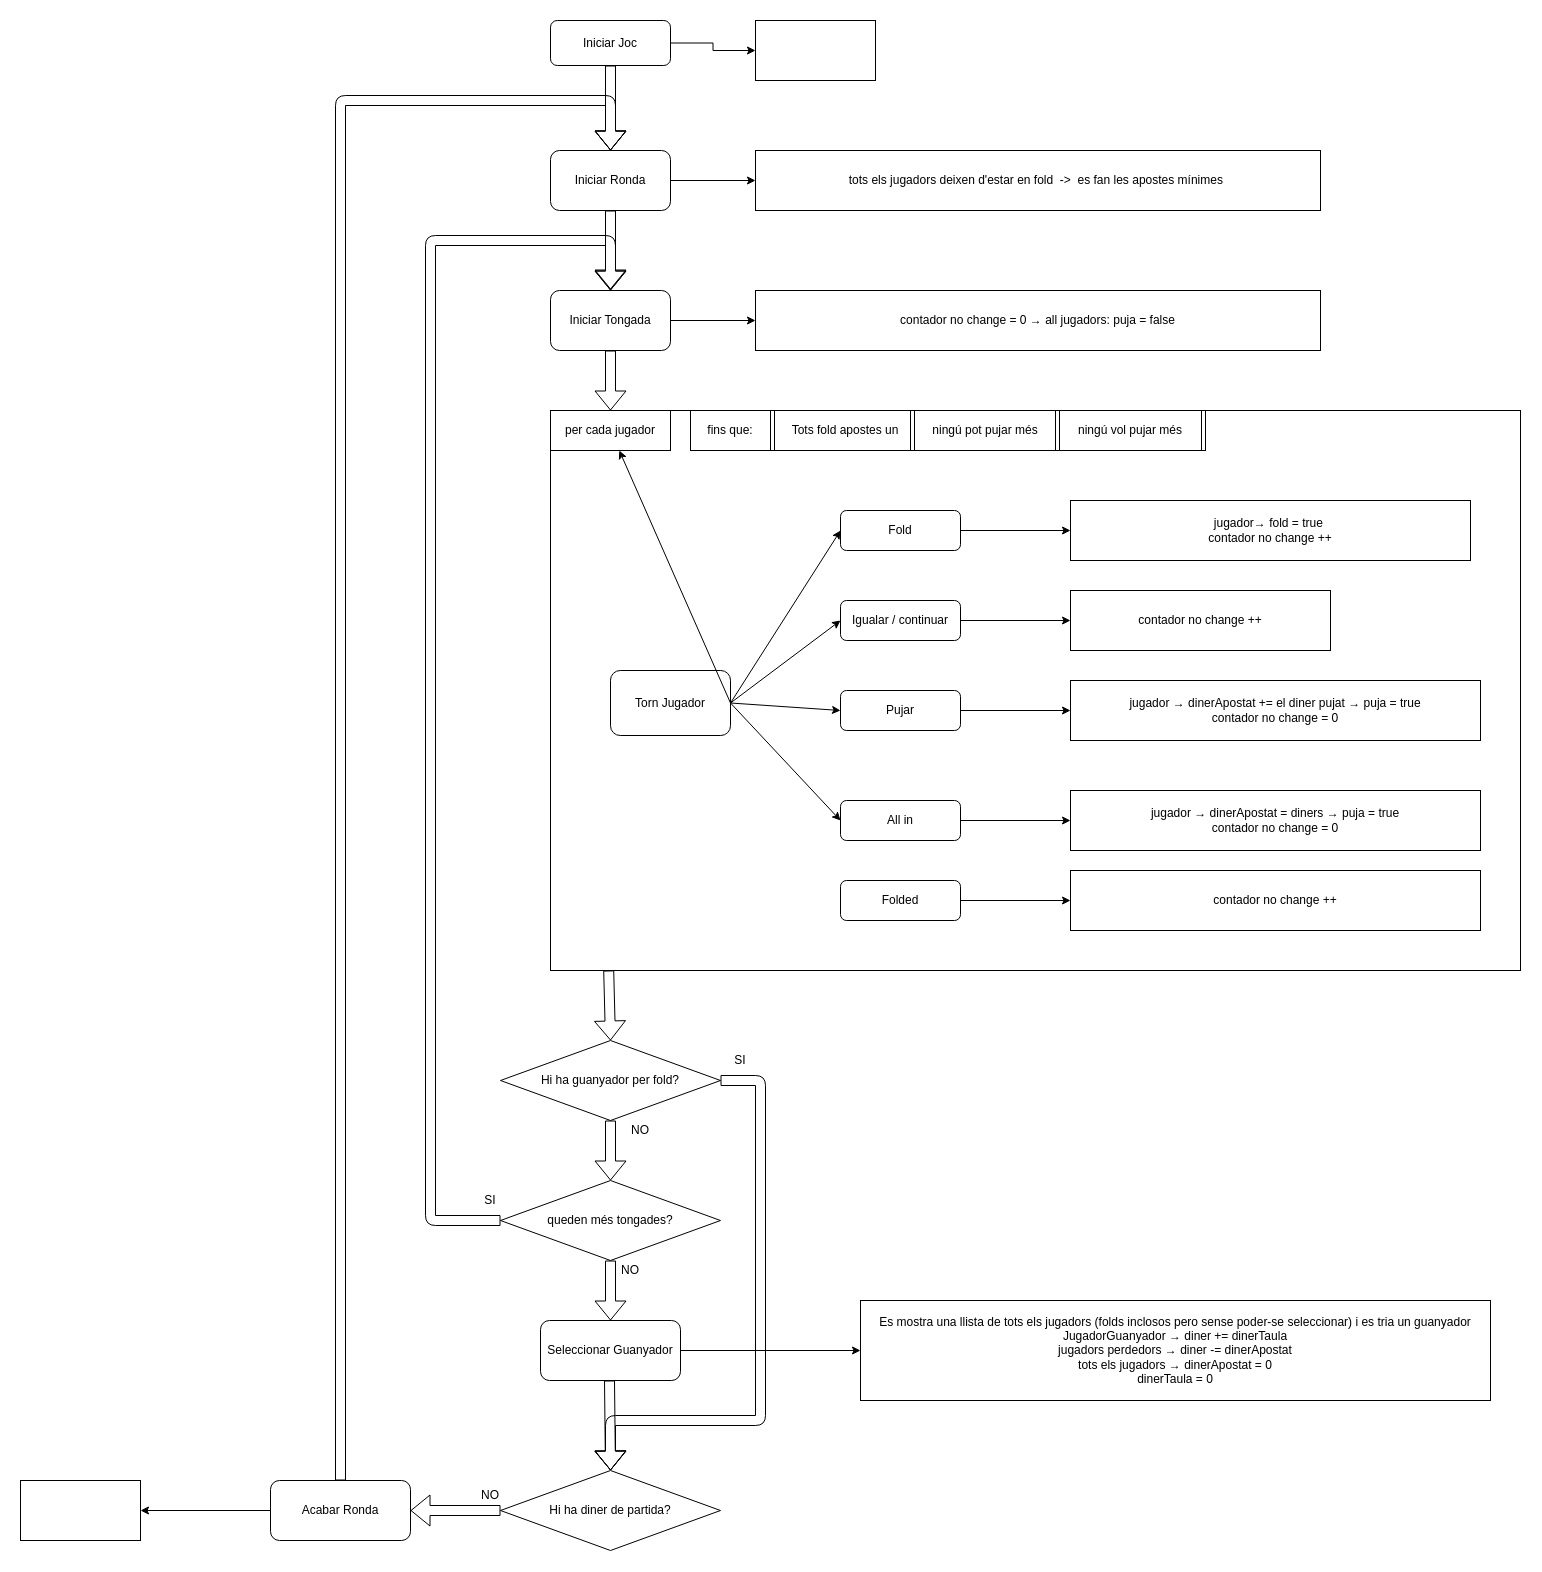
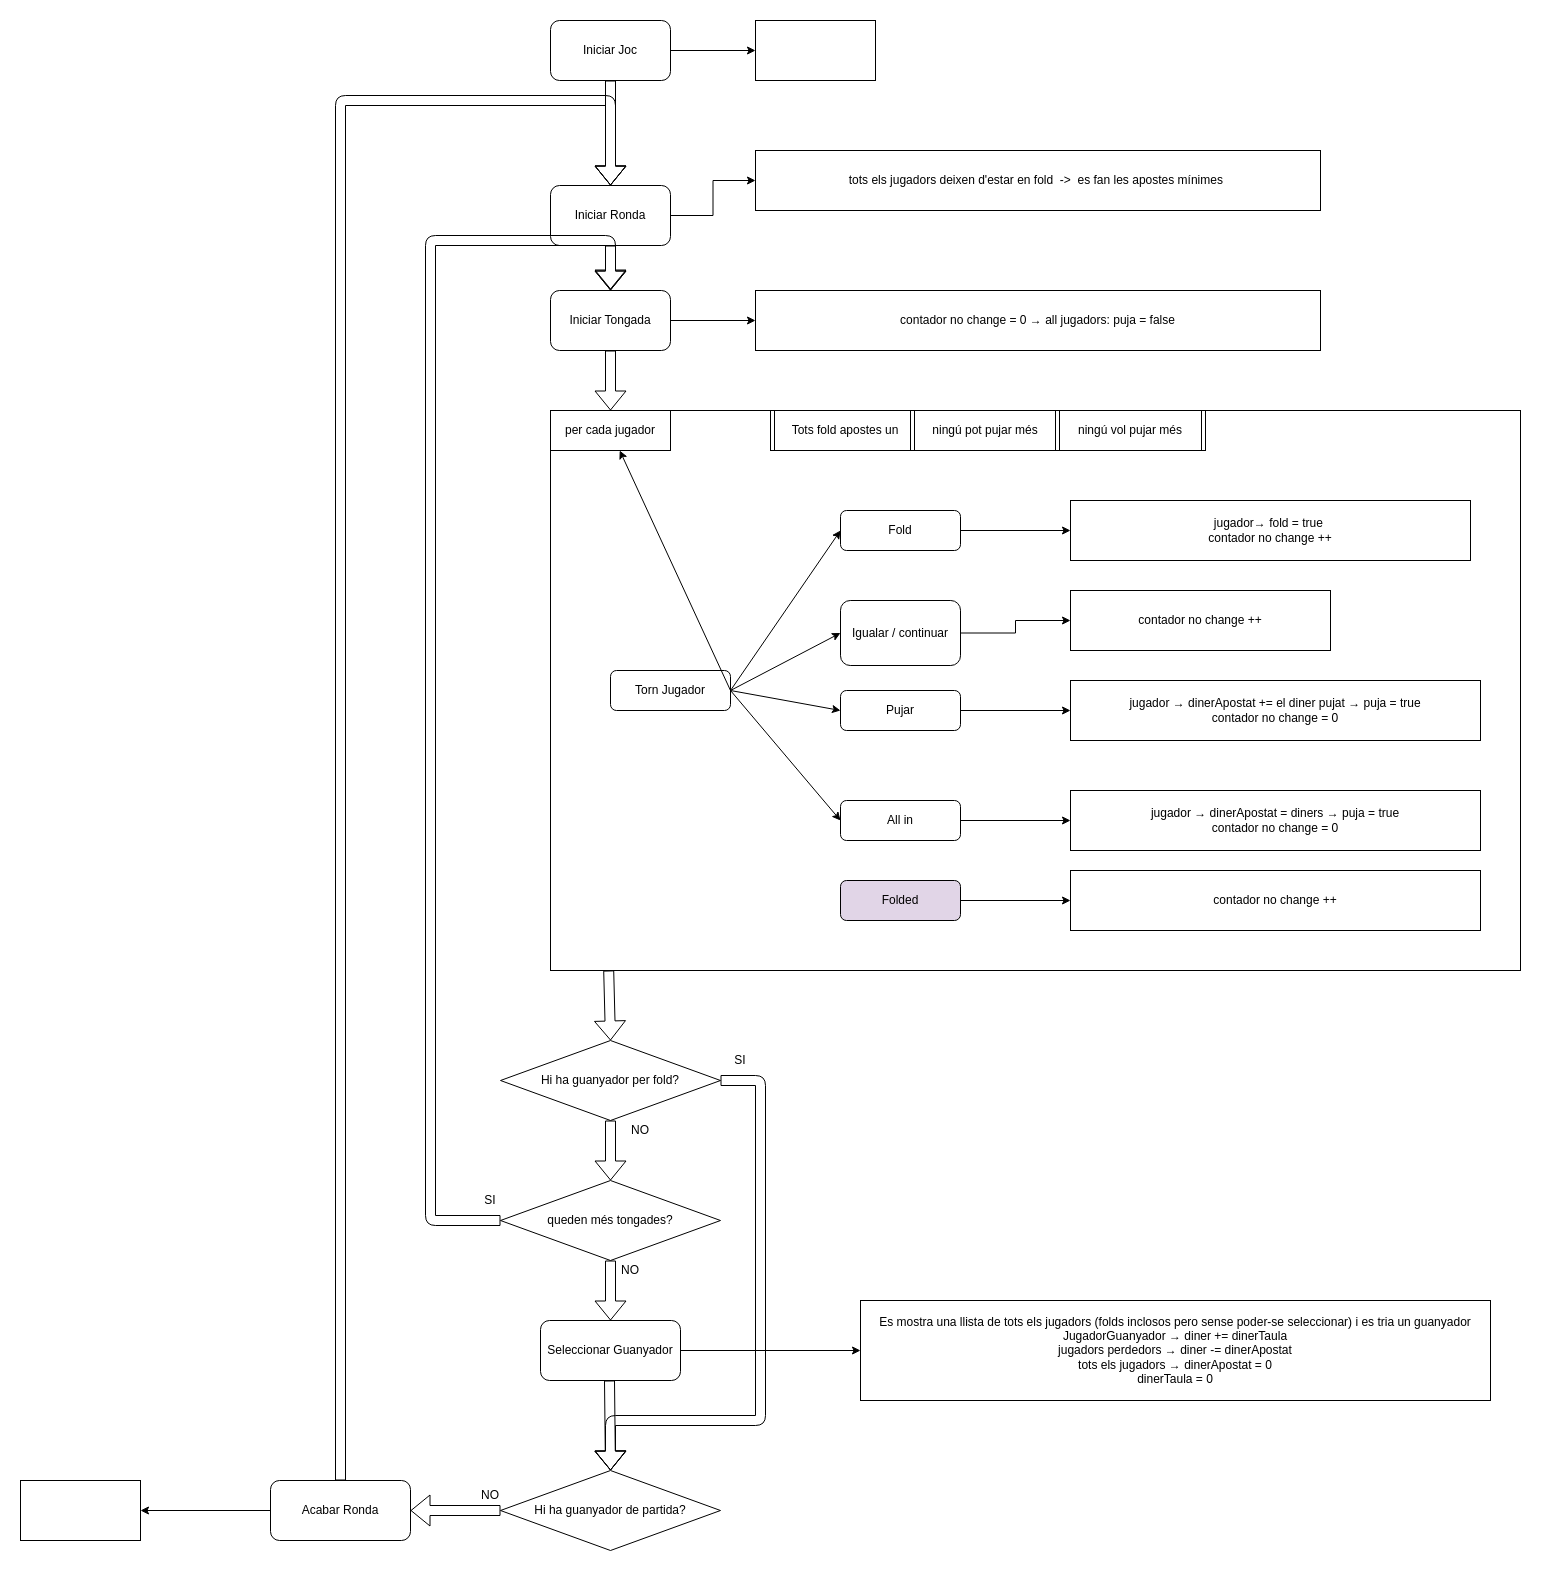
- <mxCell id="31" value="Iniciar Joc" style="rounded=1;whiteSpace=wrap;html=1;" parent="1" vertex="1"><mxGeometry x="550" y="20" width="120" height="45" as="geometry" /></mxCell>
+ <mxCell id="31" value="Iniciar Joc" style="rounded=1;whiteSpace=wrap;html=1;" parent="1" vertex="1"><mxGeometry x="550" y="20" width="120" height="60" as="geometry" /></mxCell>
- <mxCell id="33" value="Iniciar Ronda" style="rounded=1;whiteSpace=wrap;html=1;" parent="1" vertex="1"><mxGeometry x="550" y="150" width="120" height="60" as="geometry" /></mxCell>
+ <mxCell id="33" value="Iniciar Ronda" style="rounded=1;whiteSpace=wrap;html=1;" parent="1" vertex="1"><mxGeometry x="550" y="185" width="120" height="60" as="geometry" /></mxCell>
- <mxCell id="22" value="fins que:" style="rounded=0;whiteSpace=wrap;html=1;" parent="2" vertex="1"><mxGeometry x="140" width="80" height="40" as="geometry" /></mxCell>
- <mxCell id="17" value="Igualar / continuar" style="rounded=1;whiteSpace=wrap;html=1;" parent="2" vertex="1"><mxGeometry x="290" y="190" width="120" height="40" as="geometry" /></mxCell>
+ <mxCell id="17" value="Igualar / continuar" style="rounded=1;whiteSpace=wrap;html=1;" parent="2" vertex="1"><mxGeometry x="290" y="190" width="120" height="65" as="geometry" /></mxCell>
- <mxCell id="11" value="Torn Jugador" style="rounded=1;whiteSpace=wrap;html=1;" parent="2" vertex="1"><mxGeometry x="60" y="260" width="120" height="65" as="geometry" /></mxCell>
+ <mxCell id="11" value="Torn Jugador" style="rounded=1;whiteSpace=wrap;html=1;" parent="2" vertex="1"><mxGeometry x="60" y="260" width="120" height="40" as="geometry" /></mxCell>
- <mxCell id="26" value="Folded" style="rounded=1;whiteSpace=wrap;html=1;" parent="2" vertex="1"><mxGeometry x="290" y="470" width="120" height="40" as="geometry" /></mxCell>
+ <mxCell id="26" value="Folded" style="rounded=1;whiteSpace=wrap;html=1;fillColor=#e1d5e7;" parent="2" vertex="1"><mxGeometry x="290" y="470" width="120" height="40" as="geometry" /></mxCell>
- <mxCell id="55" value="Hi ha diner de partida?" style="rhombus;whiteSpace=wrap;html=1;" parent="1" vertex="1"><mxGeometry x="500" y="1470" width="220" height="80" as="geometry" /></mxCell>
+ <mxCell id="55" value="Hi ha guanyador de partida?" style="rhombus;whiteSpace=wrap;html=1;" parent="1" vertex="1"><mxGeometry x="500" y="1470" width="220" height="80" as="geometry" /></mxCell>
